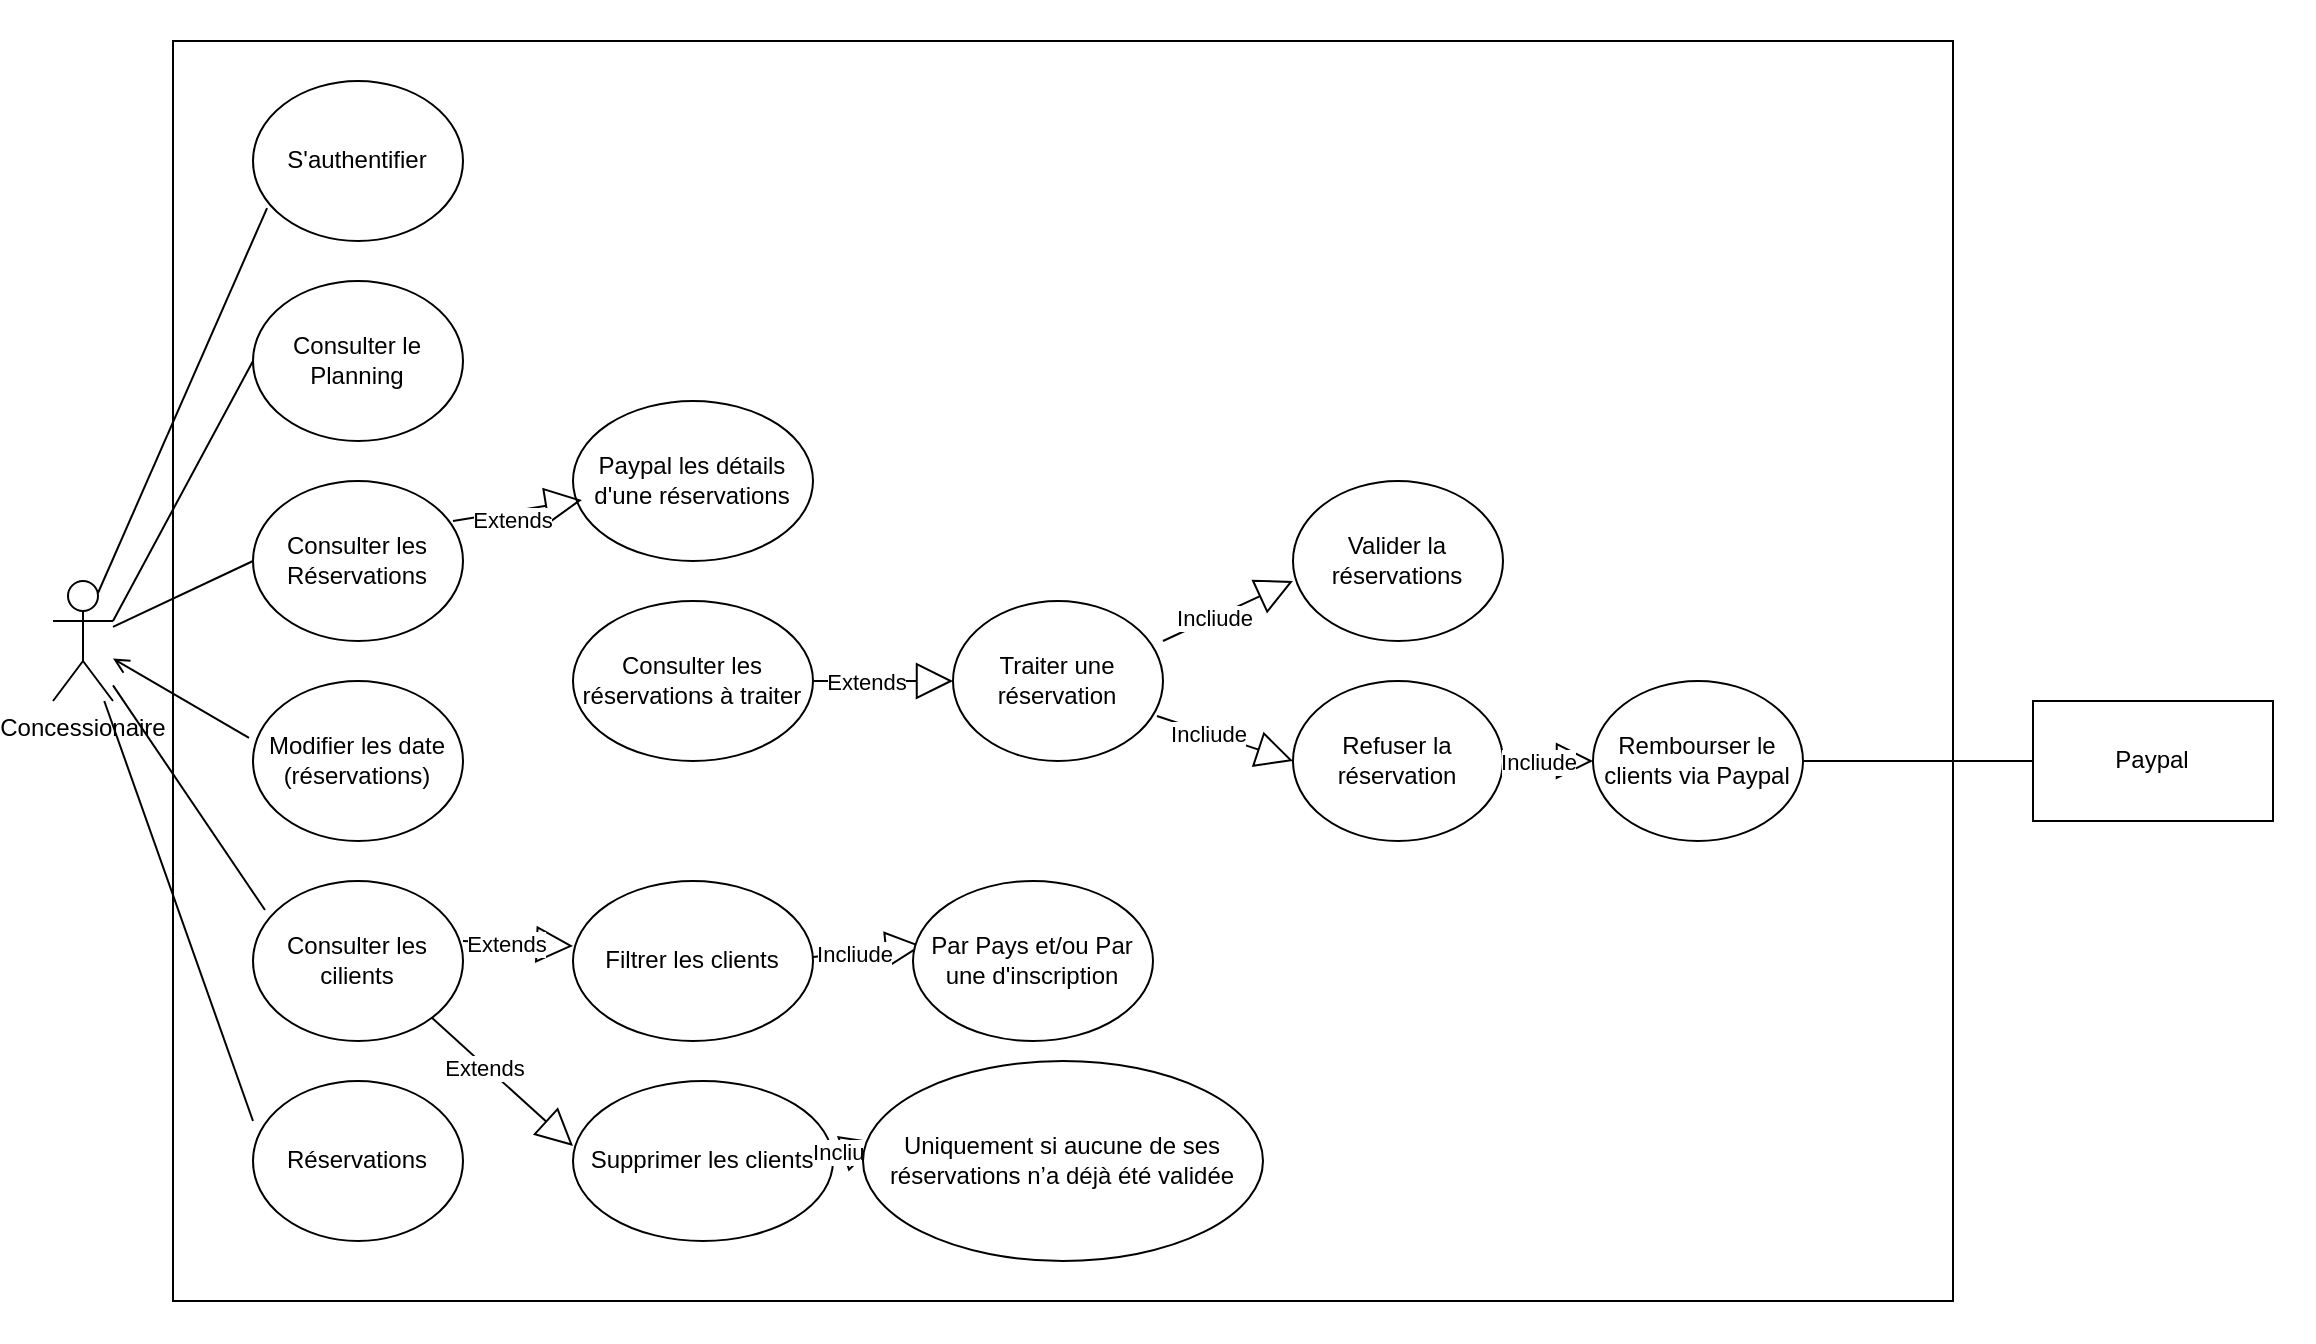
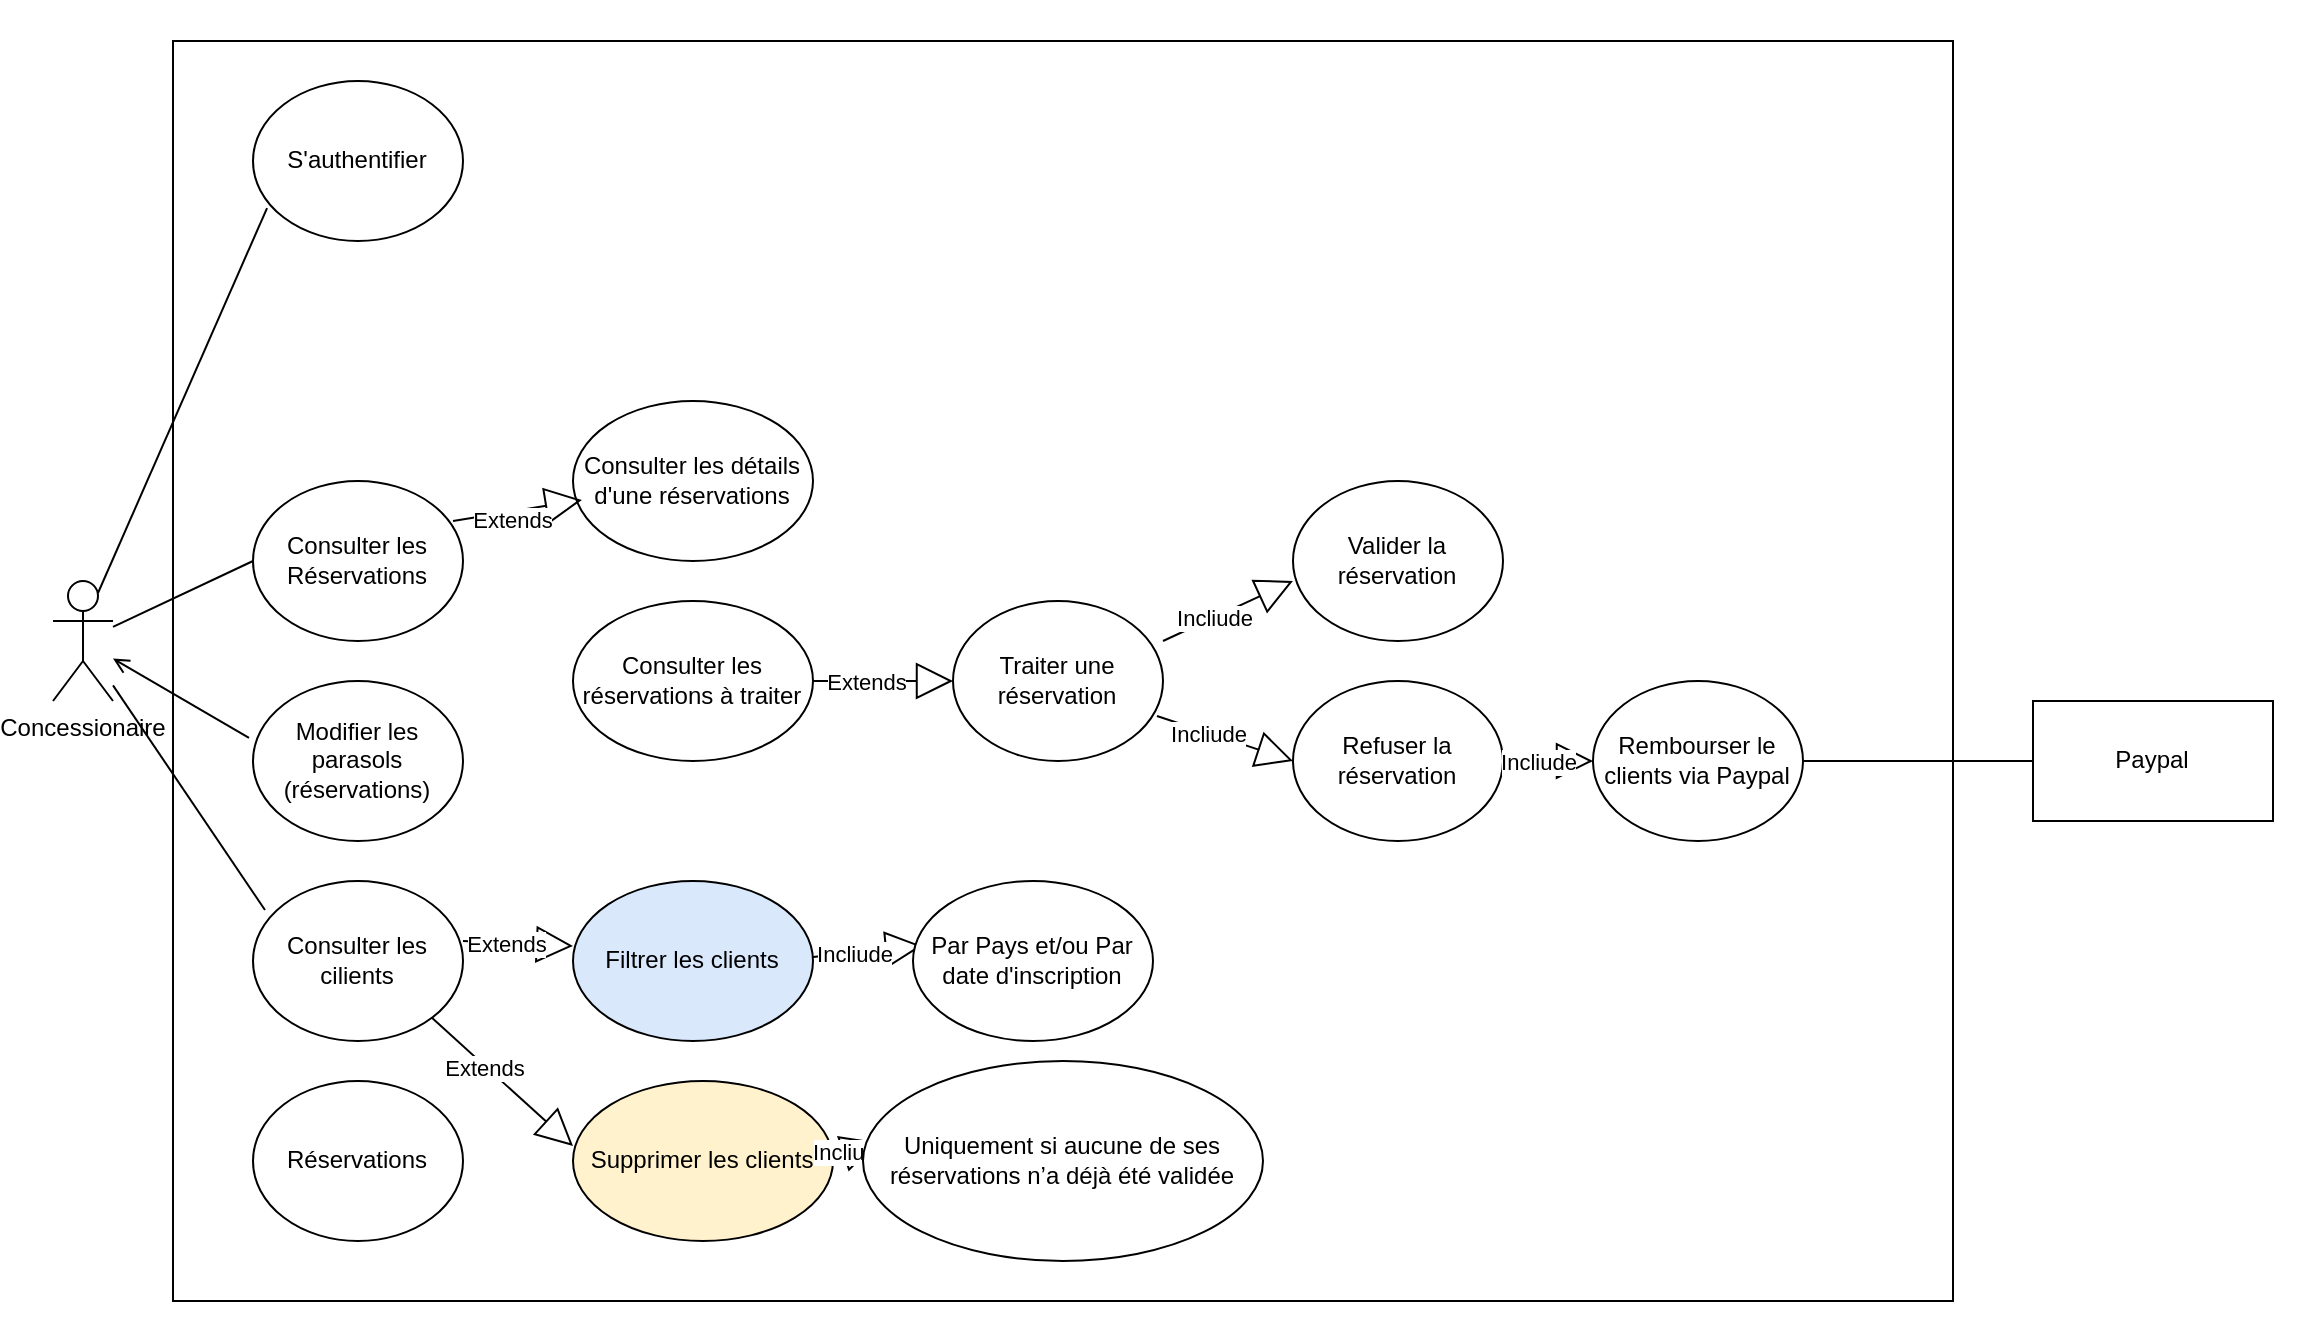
- <mxCell id="5" value="Consulter le Planning" style="ellipse;whiteSpace=wrap;html=1;verticalAlign=middle;" parent="1" vertex="1"><mxGeometry x="120" y="140" width="105" height="80" as="geometry" /></mxCell>
- <mxCell id="8" value="Paypal les détails d'une réservations" style="ellipse;whiteSpace=wrap;html=1;" parent="1" vertex="1"><mxGeometry x="280" y="200" width="120" height="80" as="geometry" /></mxCell>
+ <mxCell id="8" value="Consulter les détails d'une réservations" style="ellipse;whiteSpace=wrap;html=1;" parent="1" vertex="1"><mxGeometry x="280" y="200" width="120" height="80" as="geometry" /></mxCell>
- <mxCell id="6" value="" style="endArrow=none;html=1;rounded=0;entryX=0;entryY=0.5;entryDx=0;entryDy=0;exitX=1;exitY=0.333;exitDx=0;exitDy=0;exitPerimeter=0;" parent="1" source="2" target="5" edge="1"><mxGeometry width="50" height="50" relative="1" as="geometry"><mxPoint x="70" y="180" as="sourcePoint" /><mxPoint x="100" y="190" as="targetPoint" /></mxGeometry></mxCell>
- <mxCell id="14" value="Valider la réservations" style="ellipse;whiteSpace=wrap;html=1;verticalAlign=middle;" parent="1" vertex="1"><mxGeometry x="640" y="240" width="105" height="80" as="geometry" /></mxCell>
+ <mxCell id="14" value="Valider la réservation" style="ellipse;whiteSpace=wrap;html=1;verticalAlign=middle;" parent="1" vertex="1"><mxGeometry x="640" y="240" width="105" height="80" as="geometry" /></mxCell>
- <mxCell id="22" value="Modifier les date (réservations)" style="ellipse;whiteSpace=wrap;html=1;verticalAlign=middle;" parent="1" vertex="1"><mxGeometry x="120" y="340" width="105" height="80" as="geometry" /></mxCell>
+ <mxCell id="22" value="Modifier les parasols (réservations)" style="ellipse;whiteSpace=wrap;html=1;verticalAlign=middle;" parent="1" vertex="1"><mxGeometry x="120" y="340" width="105" height="80" as="geometry" /></mxCell>
- <mxCell id="35" value="" style="endArrow=none;html=1;rounded=0;exitX=0;exitY=0.25;exitDx=0;exitDy=0;exitPerimeter=0;" parent="1" source="34" target="2" edge="1"><mxGeometry width="50" height="50" relative="1" as="geometry"><mxPoint x="69" y="368" as="sourcePoint" /><mxPoint x="21" y="250" as="targetPoint" /></mxGeometry></mxCell>
- <mxCell id="27" value="Filtrer les clients" style="ellipse;whiteSpace=wrap;html=1;" parent="1" vertex="1"><mxGeometry x="280" y="440" width="120" height="80" as="geometry" /></mxCell>
+ <mxCell id="27" value="Filtrer les clients" style="ellipse;whiteSpace=wrap;html=1;fillColor=#dae8fc;" parent="1" vertex="1"><mxGeometry x="280" y="440" width="120" height="80" as="geometry" /></mxCell>
- <mxCell id="29" value="Par Pays et/ou Par une d'inscription" style="ellipse;whiteSpace=wrap;html=1;verticalAlign=middle;" parent="1" vertex="1"><mxGeometry x="450" y="440" width="120" height="80" as="geometry" /></mxCell>
+ <mxCell id="29" value="Par Pays et/ou Par date d'inscription" style="ellipse;whiteSpace=wrap;html=1;verticalAlign=middle;" parent="1" vertex="1"><mxGeometry x="450" y="440" width="120" height="80" as="geometry" /></mxCell>
- <mxCell id="31" value="Supprimer les clients" style="ellipse;whiteSpace=wrap;html=1;" parent="1" vertex="1"><mxGeometry x="280" y="540" width="130" height="80" as="geometry" /></mxCell>
+ <mxCell id="31" value="Supprimer les clients" style="ellipse;whiteSpace=wrap;html=1;fillColor=#fff2cc;" parent="1" vertex="1"><mxGeometry x="280" y="540" width="130" height="80" as="geometry" /></mxCell>
